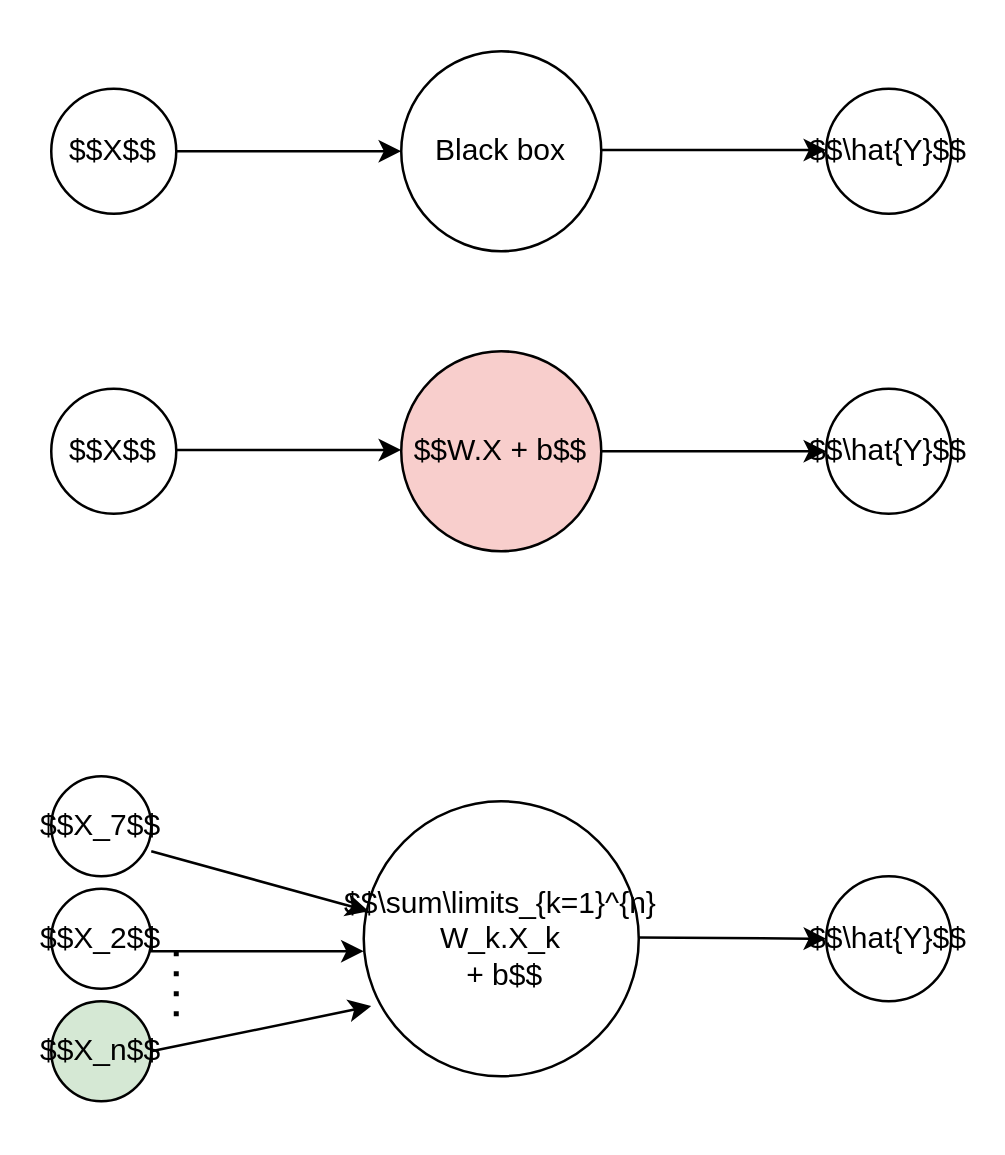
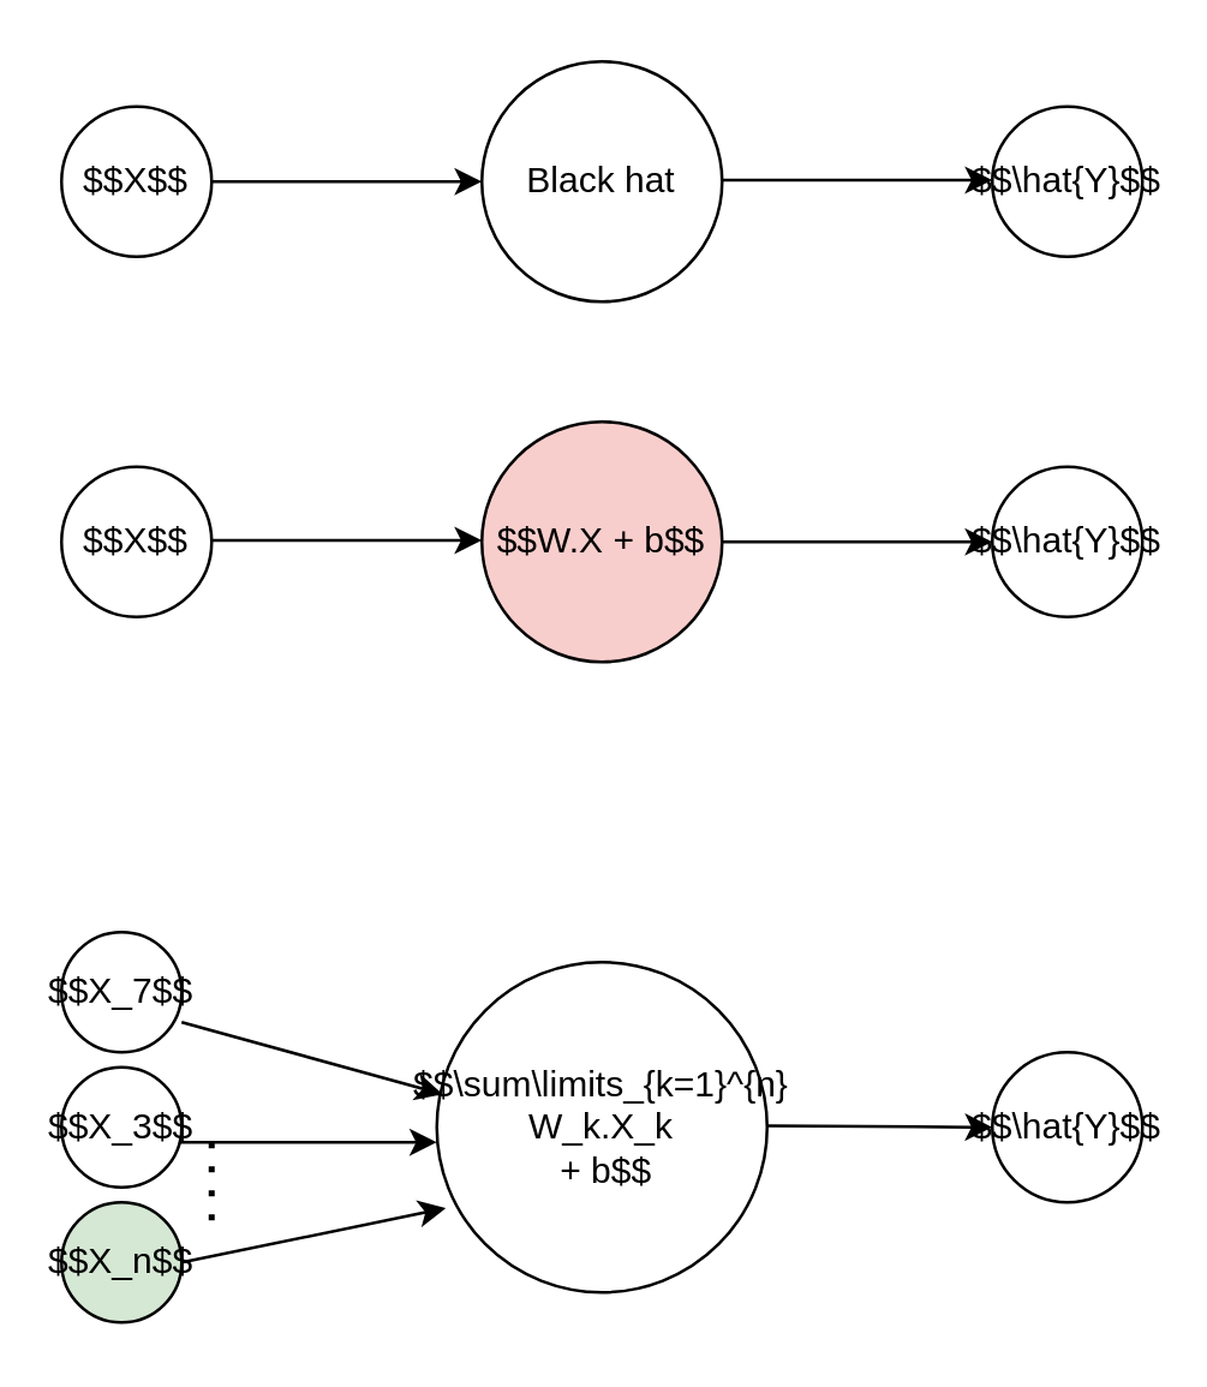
- <mxCell id="5" value="Black box" style="text;html=1;strokeColor=none;fillColor=none;align=center;verticalAlign=middle;whiteSpace=wrap;rounded=0;" vertex="1" parent="1"><mxGeometry x="170" y="50" width="60" height="20" as="geometry" /></mxCell>
+ <mxCell id="5" value="Black hat" style="text;html=1;strokeColor=none;fillColor=none;align=center;verticalAlign=middle;whiteSpace=wrap;rounded=0;" vertex="1" parent="1"><mxGeometry x="170" y="50" width="60" height="20" as="geometry" /></mxCell>
- <mxCell id="19" value="$$X_2$$" style="ellipse;whiteSpace=wrap;html=1;aspect=fixed;" vertex="1" parent="1"><mxGeometry x="20" y="355" width="40" height="40" as="geometry" /></mxCell>
+ <mxCell id="19" value="$$X_3$$" style="ellipse;whiteSpace=wrap;html=1;aspect=fixed;" vertex="1" parent="1"><mxGeometry x="20" y="355" width="40" height="40" as="geometry" /></mxCell>
